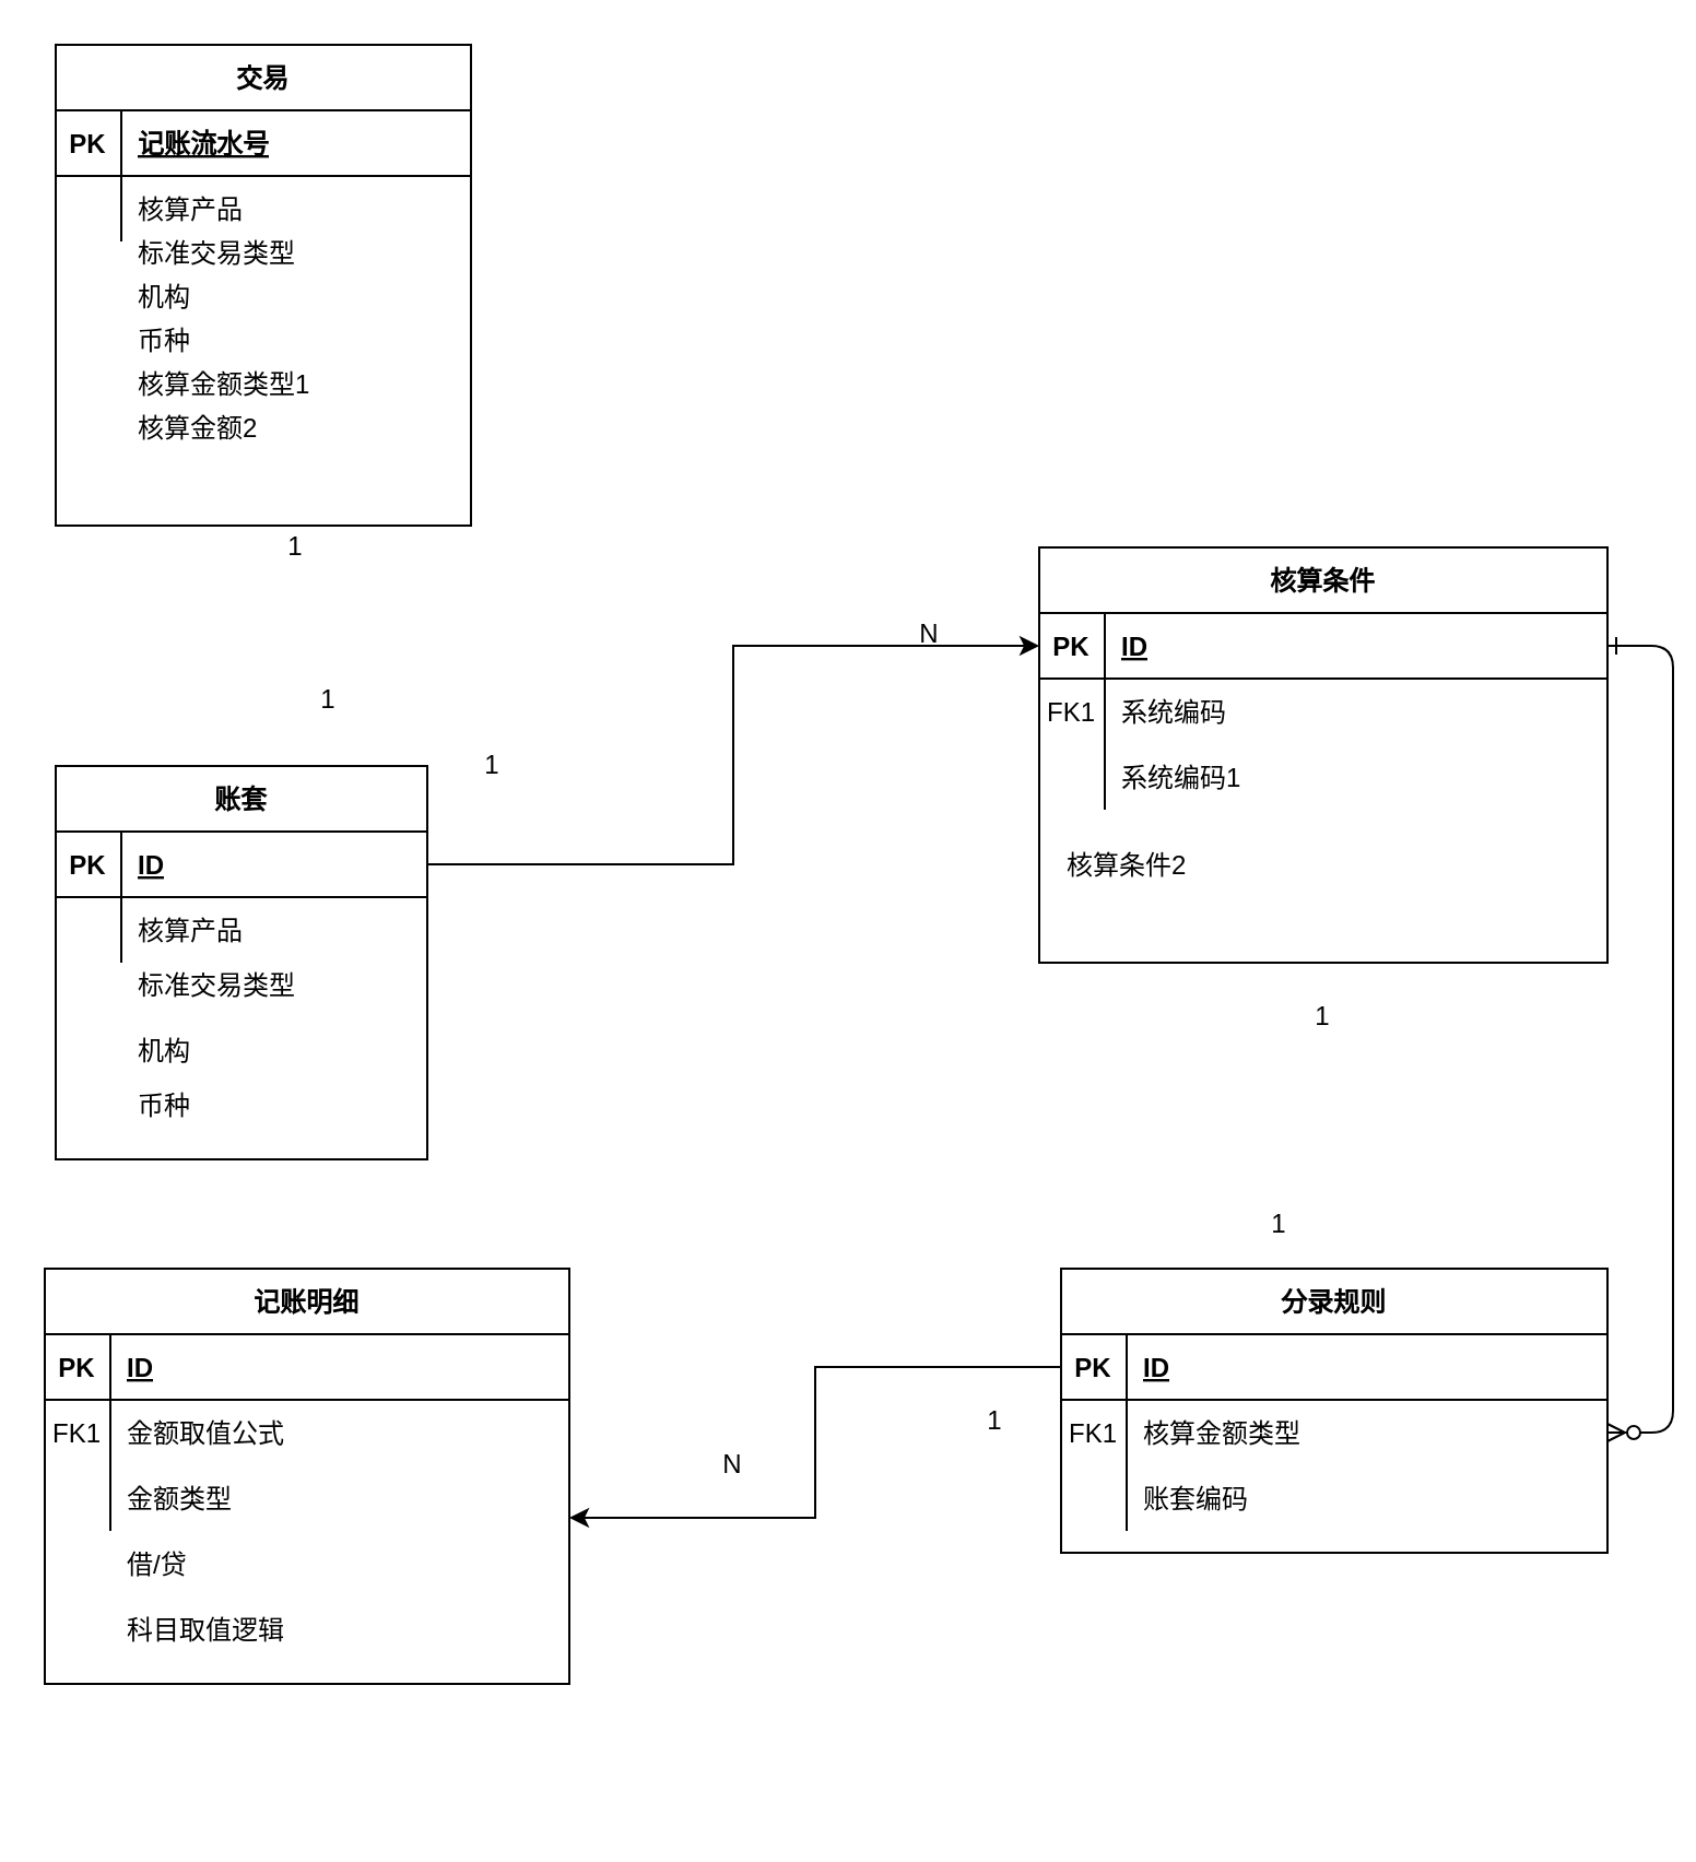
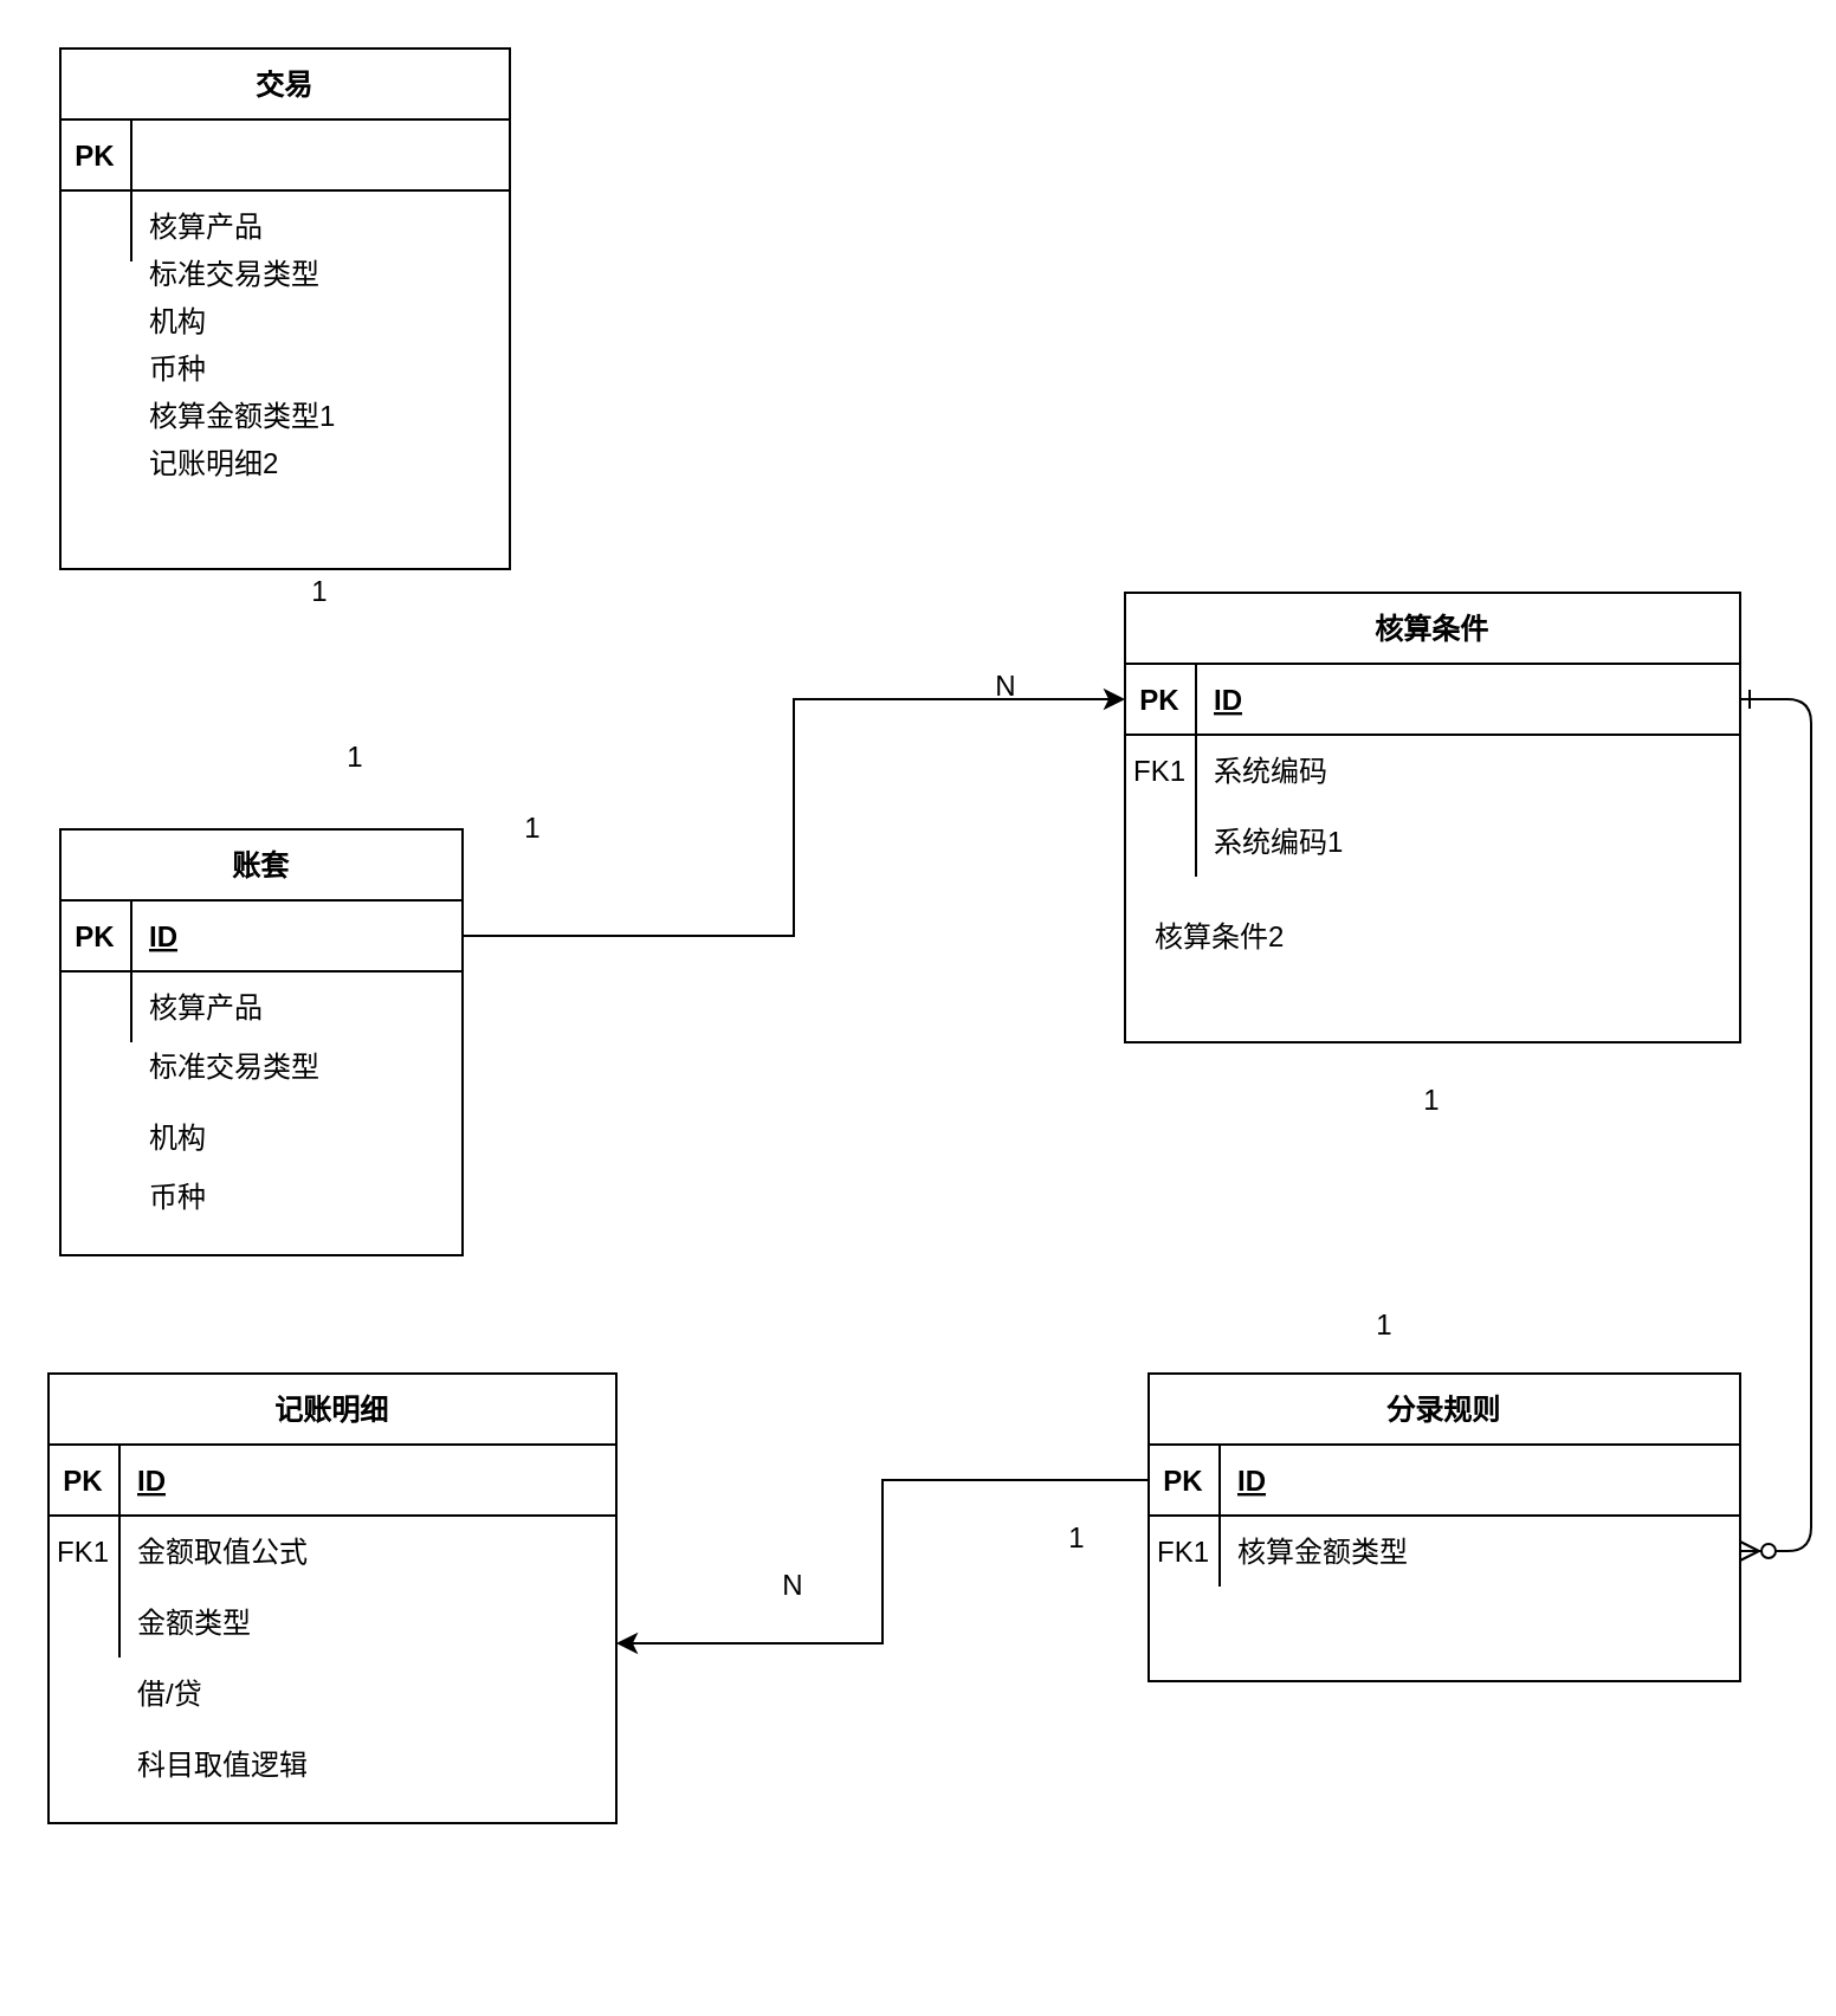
- <mxCell id="7" value="记账流水号" style="shape=partialRectangle;overflow=hidden;connectable=0;fillColor=none;top=0;left=0;bottom=0;right=0;align=left;spacingLeft=6;fontStyle=5;" vertex="1" parent="5"><mxGeometry x="30" width="160" height="30" as="geometry" /></mxCell>
- <mxCell id="15" value="核算金额2" style="shape=partialRectangle;overflow=hidden;connectable=0;fillColor=none;top=0;left=0;bottom=0;right=0;align=left;spacingLeft=6;" vertex="1" parent="3"><mxGeometry x="30" y="160" width="220" height="30" as="geometry" /></mxCell>
+ <mxCell id="15" value="记账明细2" style="shape=partialRectangle;overflow=hidden;connectable=0;fillColor=none;top=0;left=0;bottom=0;right=0;align=left;spacingLeft=6;" vertex="1" parent="3"><mxGeometry x="30" y="160" width="220" height="30" as="geometry" /></mxCell>
- <mxCell id="58" value="账套编码" style="shape=partialRectangle;overflow=hidden;connectable=0;fillColor=none;top=0;left=0;bottom=0;right=0;align=left;spacingLeft=6;" parent="56" vertex="1"><mxGeometry x="30" width="220" height="30" as="geometry" /></mxCell>
